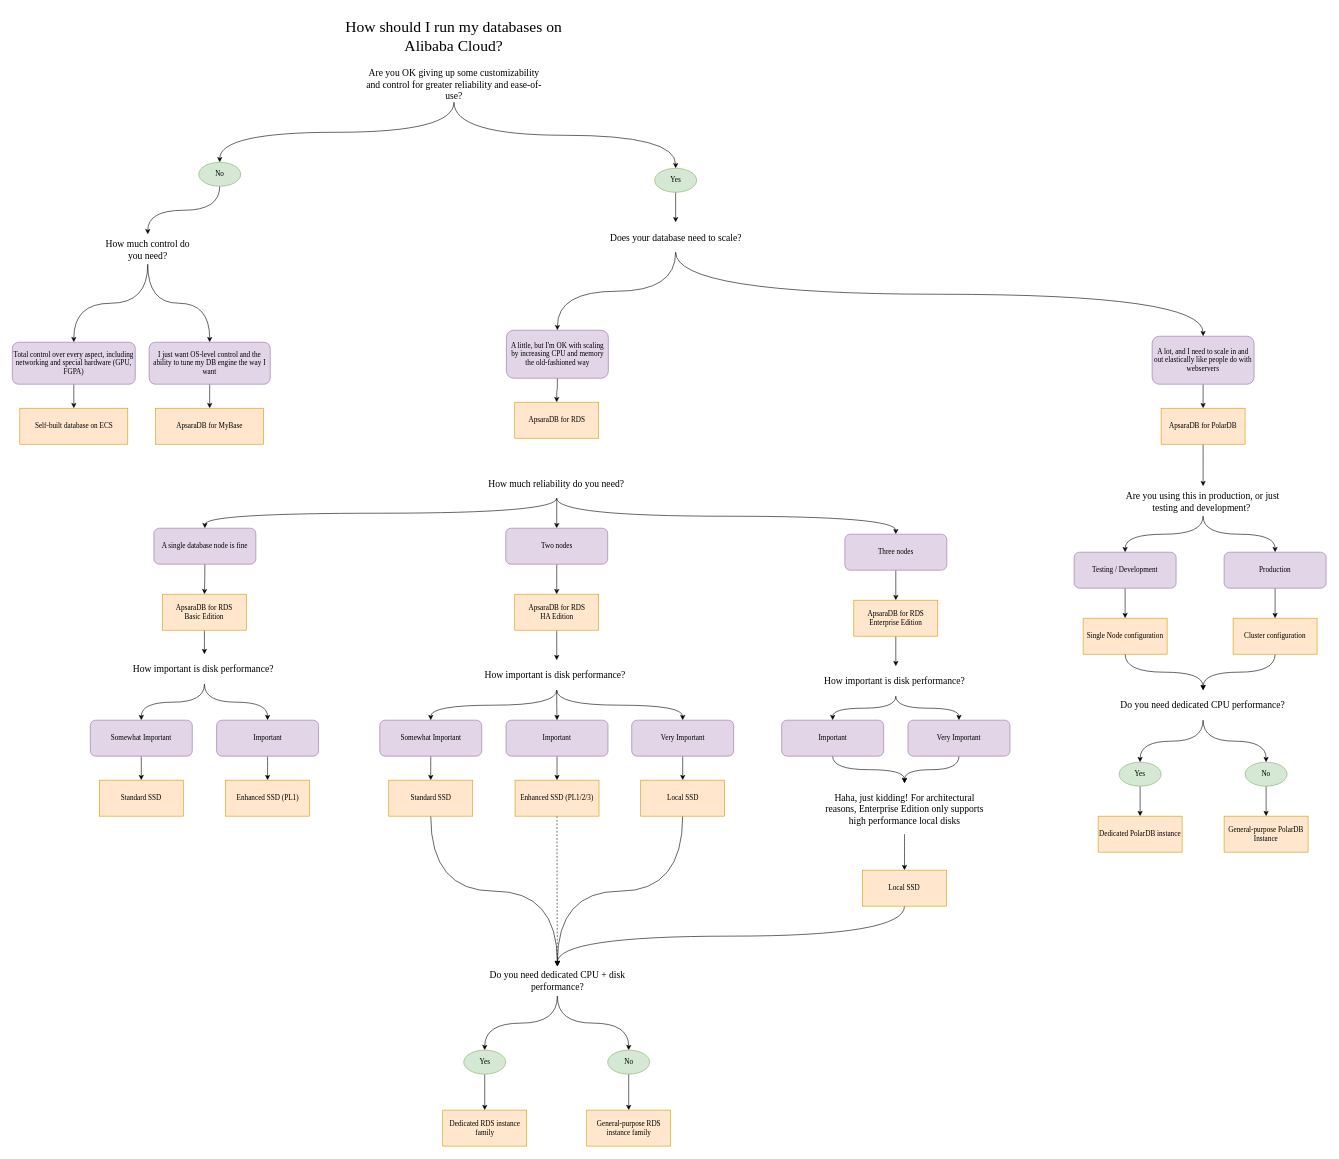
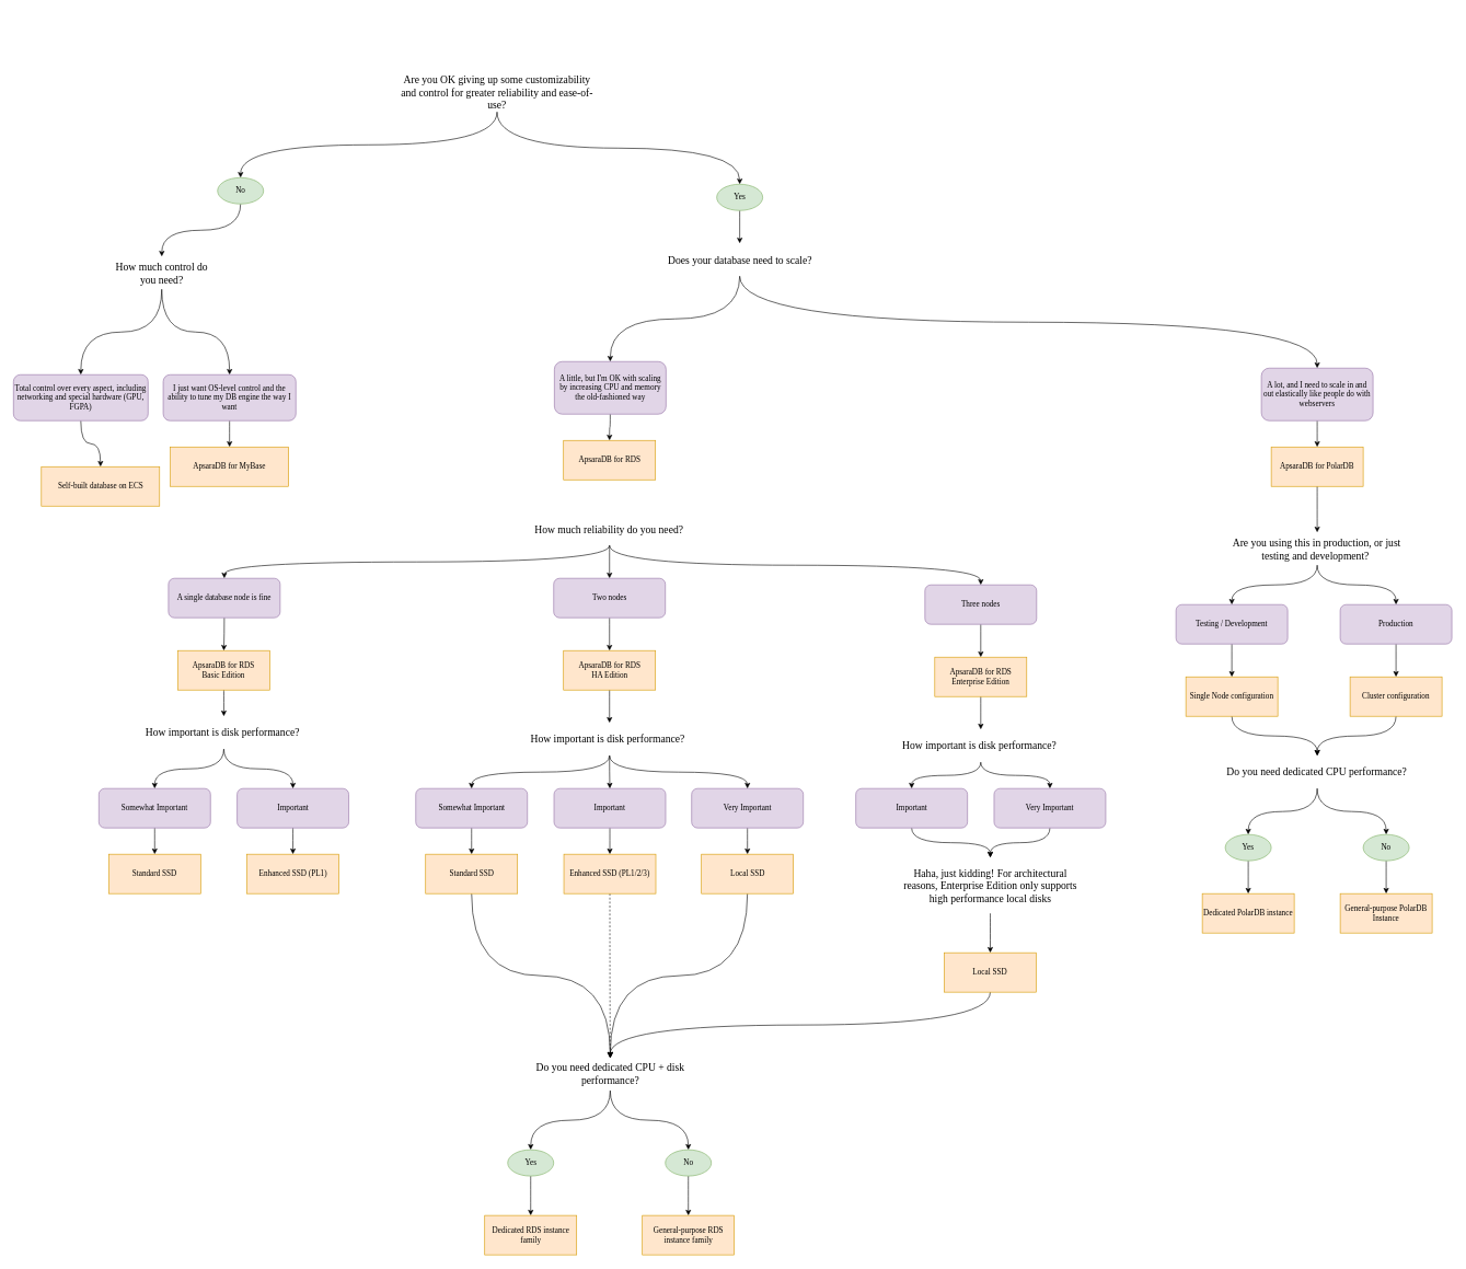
- <mxCell id="2" value="&lt;span style=&quot;font-size: 26px&quot;&gt;How should I run my databases on Alibaba Cloud?&lt;/span&gt;" style="text;html=1;strokeColor=none;fillColor=none;align=center;verticalAlign=middle;whiteSpace=wrap;rounded=0;fontFamily=Verdana;" parent="1" vertex="1"><mxGeometry x="560.25" y="20" width="392" height="80" as="geometry" /></mxCell>
- <mxCell id="13" value="Self-built database on ECS" style="rounded=0;whiteSpace=wrap;html=1;fontFamily=Verdana;fillColor=#ffe6cc;strokeColor=#d79b00;" parent="1" vertex="1"><mxGeometry x="32.5" y="680" width="180" height="60" as="geometry" /></mxCell>
+ <mxCell id="13" value="Self-built database on ECS" style="rounded=0;whiteSpace=wrap;html=1;fontFamily=Verdana;fillColor=#ffe6cc;strokeColor=#d79b00;" parent="1" vertex="1"><mxGeometry x="62.5" y="710" width="180" height="60" as="geometry" /></mxCell>
